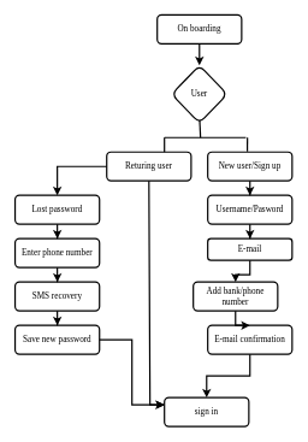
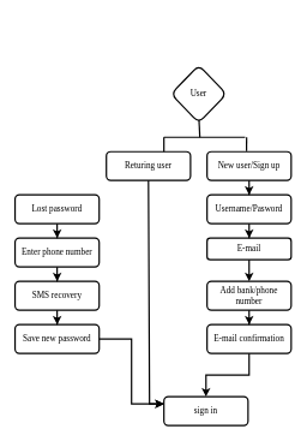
- <mxCell id="3" value="On boarding" style="rounded=1;whiteSpace=wrap;html=1;fontSize=12;glass=0;strokeWidth=2;shadow=0;fontFamily=Baloo;fontStyle=0;fontSource=https://fonts.googleapis.com/css?family=Baloo;labelBackgroundColor=none;fillColor=none;" vertex="1" parent="1"><mxGeometry x="217" y="20" width="117" height="40" as="geometry" /></mxCell>
- <mxCell id="2" value="" style="edgeStyle=orthogonalEdgeStyle;rounded=0;orthogonalLoop=1;jettySize=auto;html=1;fontFamily=Baloo;fontSource=https://fonts.googleapis.com/css?family=Baloo;fontStyle=0;labelBackgroundColor=none;fontColor=default;fillColor=none;strokeWidth=2;" edge="1" parent="1" source="3" target="4"><mxGeometry relative="1" as="geometry" /></mxCell>
- <mxCell id="9" style="edgeStyle=orthogonalEdgeStyle;rounded=0;orthogonalLoop=1;jettySize=auto;html=1;strokeWidth=2;" edge="1" parent="1" source="10" target="24"><mxGeometry relative="1" as="geometry" /></mxCell>
- <mxCell id="18" value="Add bank/phone number" style="rounded=1;whiteSpace=wrap;html=1;fontSize=12;glass=0;strokeWidth=2;shadow=0;fontFamily=Baloo;fontStyle=0;fontSource=https://fonts.googleapis.com/css?family=Baloo;labelBackgroundColor=none;fillColor=none;" vertex="1" parent="1"><mxGeometry x="267" y="390" width="117" height="40" as="geometry" /></mxCell>
+ <mxCell id="18" value="Add bank/phone number" style="rounded=1;whiteSpace=wrap;html=1;fontSize=12;glass=0;strokeWidth=2;shadow=0;fontFamily=Baloo;fontStyle=0;fontSource=https://fonts.googleapis.com/css?family=Baloo;labelBackgroundColor=none;fillColor=none;" vertex="1" parent="1"><mxGeometry x="287" y="390" width="117" height="40" as="geometry" /></mxCell>
